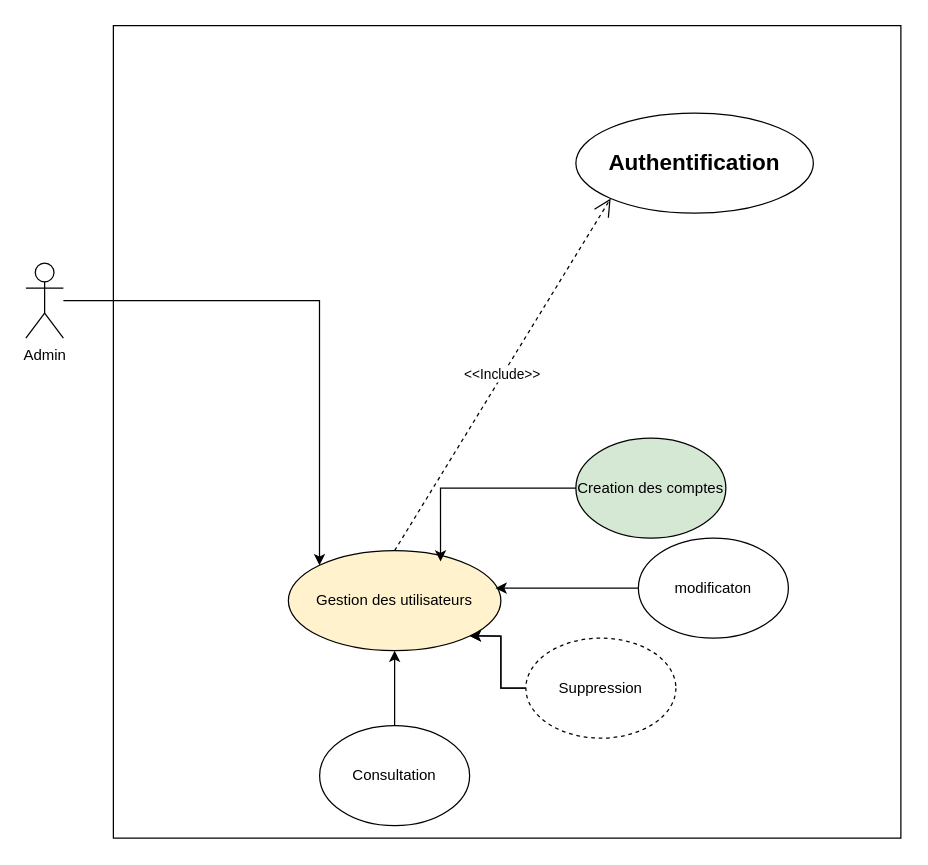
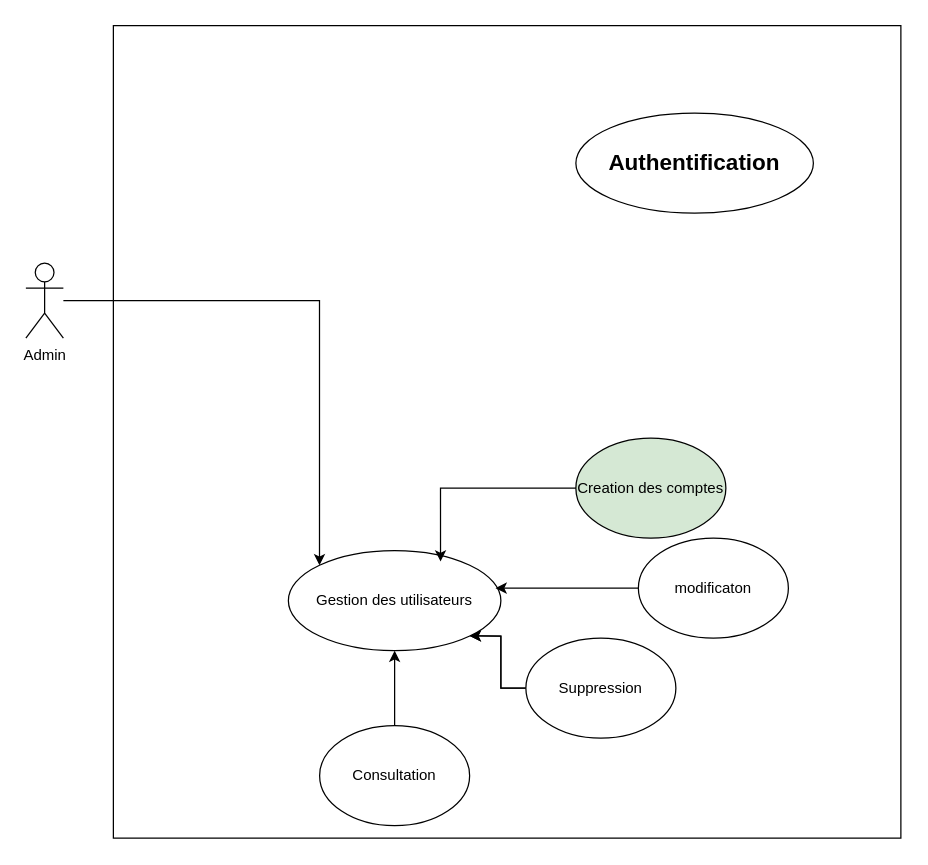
- <mxCell id="16" value="&amp;lt;&amp;lt;Include&amp;gt;&amp;gt;" style="endArrow=open;endSize=12;dashed=1;html=1;rounded=0;exitX=0.5;exitY=0;exitDx=0;exitDy=0;entryX=0;entryY=1;entryDx=0;entryDy=0;" edge="1" parent="1" source="6" target="5"><mxGeometry width="160" relative="1" as="geometry"><mxPoint x="540" y="340" as="sourcePoint" /><mxPoint x="700" y="340" as="targetPoint" /></mxGeometry></mxCell>
- <mxCell id="6" value="Gestion des utilisateurs" style="ellipse;whiteSpace=wrap;html=1;fillColor=#fff2cc;" vertex="1" parent="1"><mxGeometry x="230" y="440" width="170" height="80" as="geometry" /></mxCell>
+ <mxCell id="6" value="Gestion des utilisateurs" style="ellipse;whiteSpace=wrap;html=1;" vertex="1" parent="1"><mxGeometry x="230" y="440" width="170" height="80" as="geometry" /></mxCell>
- <mxCell id="11" value="Suppression" style="ellipse;whiteSpace=wrap;html=1;dashed=1;" vertex="1" parent="1"><mxGeometry x="420" y="510" width="120" height="80" as="geometry" /></mxCell>
+ <mxCell id="11" value="Suppression" style="ellipse;whiteSpace=wrap;html=1;" vertex="1" parent="1"><mxGeometry x="420" y="510" width="120" height="80" as="geometry" /></mxCell>
